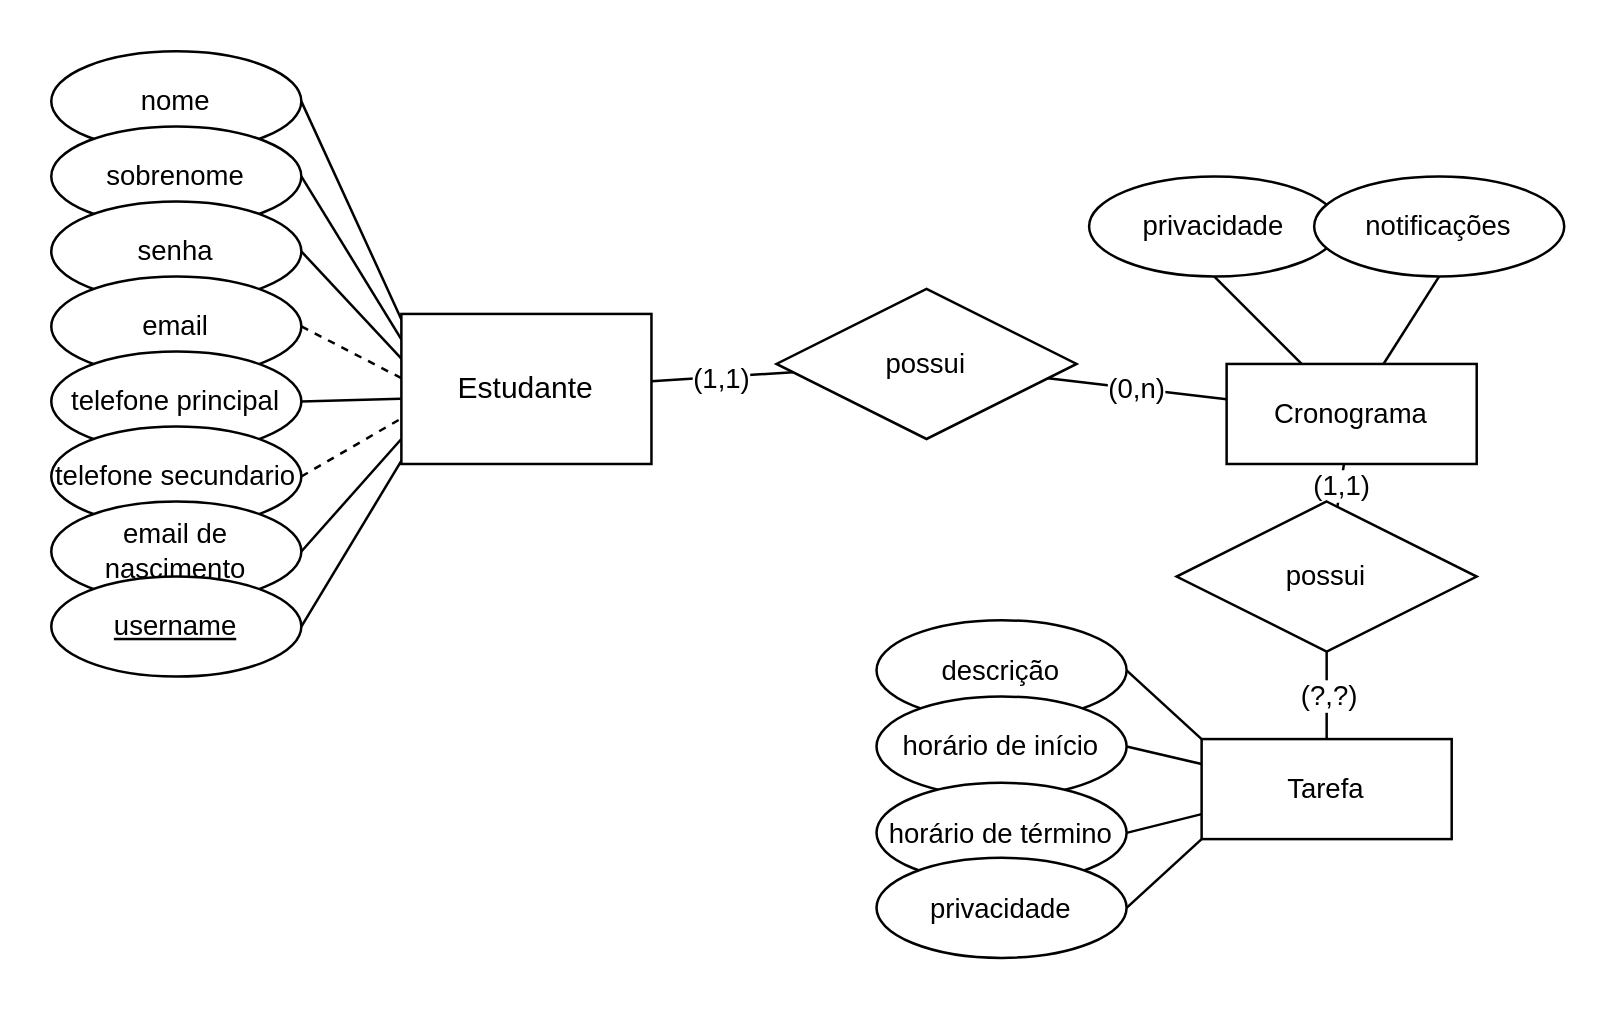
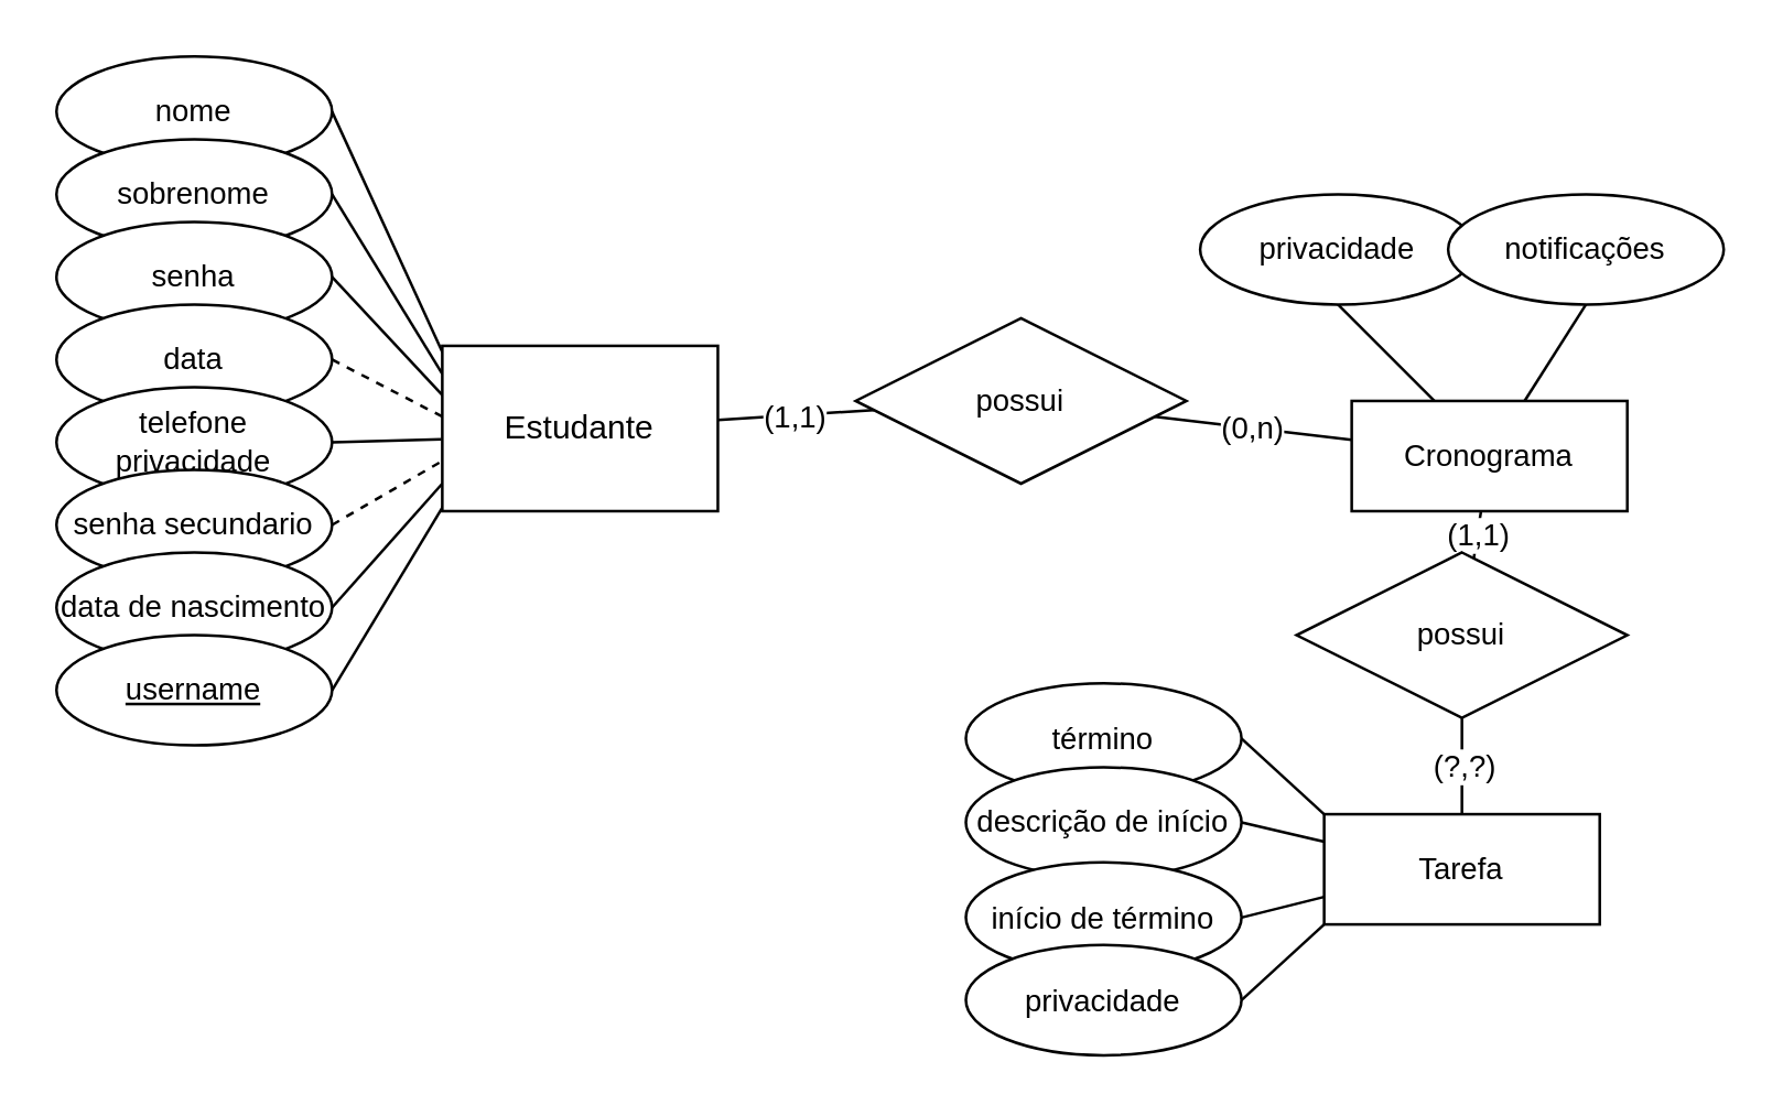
- <mxCell id="19" value="email" style="ellipse;whiteSpace=wrap;html=1;align=center;strokeColor=default;fontFamily=Helvetica;fontSize=11;fontColor=default;fillColor=default;" vertex="1" parent="1"><mxGeometry x="20" y="110" width="100" height="40" as="geometry" /></mxCell>
+ <mxCell id="19" value="data" style="ellipse;whiteSpace=wrap;html=1;align=center;strokeColor=default;fontFamily=Helvetica;fontSize=11;fontColor=default;fillColor=default;" vertex="1" parent="1"><mxGeometry x="20" y="110" width="100" height="40" as="geometry" /></mxCell>
- <mxCell id="21" value="telefone principal" style="ellipse;whiteSpace=wrap;html=1;align=center;strokeColor=default;fontFamily=Helvetica;fontSize=11;fontColor=default;fillColor=default;" vertex="1" parent="1"><mxGeometry x="20" y="140" width="100" height="40" as="geometry" /></mxCell>
+ <mxCell id="21" value="telefone privacidade" style="ellipse;whiteSpace=wrap;html=1;align=center;strokeColor=default;fontFamily=Helvetica;fontSize=11;fontColor=default;fillColor=default;" vertex="1" parent="1"><mxGeometry x="20" y="140" width="100" height="40" as="geometry" /></mxCell>
- <mxCell id="23" value="telefone secundario" style="ellipse;whiteSpace=wrap;html=1;align=center;strokeColor=default;fontFamily=Helvetica;fontSize=11;fontColor=default;fillColor=default;" vertex="1" parent="1"><mxGeometry x="20" y="170" width="100" height="40" as="geometry" /></mxCell>
+ <mxCell id="23" value="senha secundario" style="ellipse;whiteSpace=wrap;html=1;align=center;strokeColor=default;fontFamily=Helvetica;fontSize=11;fontColor=default;fillColor=default;" vertex="1" parent="1"><mxGeometry x="20" y="170" width="100" height="40" as="geometry" /></mxCell>
- <mxCell id="25" value="email de nascimento" style="ellipse;whiteSpace=wrap;html=1;align=center;strokeColor=default;fontFamily=Helvetica;fontSize=11;fontColor=default;fillColor=default;" vertex="1" parent="1"><mxGeometry x="20" y="200" width="100" height="40" as="geometry" /></mxCell>
+ <mxCell id="25" value="data de nascimento" style="ellipse;whiteSpace=wrap;html=1;align=center;strokeColor=default;fontFamily=Helvetica;fontSize=11;fontColor=default;fillColor=default;" vertex="1" parent="1"><mxGeometry x="20" y="200" width="100" height="40" as="geometry" /></mxCell>
- <mxCell id="35" value="descrição" style="ellipse;whiteSpace=wrap;html=1;align=center;strokeColor=default;fontFamily=Helvetica;fontSize=11;fontColor=default;fillColor=default;" vertex="1" parent="1"><mxGeometry x="350" y="247.5" width="100" height="40" as="geometry" /></mxCell>
+ <mxCell id="35" value="término" style="ellipse;whiteSpace=wrap;html=1;align=center;strokeColor=default;fontFamily=Helvetica;fontSize=11;fontColor=default;fillColor=default;" vertex="1" parent="1"><mxGeometry x="350" y="247.5" width="100" height="40" as="geometry" /></mxCell>
- <mxCell id="36" value="horário de início" style="ellipse;whiteSpace=wrap;html=1;align=center;strokeColor=default;fontFamily=Helvetica;fontSize=11;fontColor=default;fillColor=default;" vertex="1" parent="1"><mxGeometry x="350" y="278" width="100" height="40" as="geometry" /></mxCell>
+ <mxCell id="36" value="descrição de início" style="ellipse;whiteSpace=wrap;html=1;align=center;strokeColor=default;fontFamily=Helvetica;fontSize=11;fontColor=default;fillColor=default;" vertex="1" parent="1"><mxGeometry x="350" y="278" width="100" height="40" as="geometry" /></mxCell>
- <mxCell id="37" value="horário de término" style="ellipse;whiteSpace=wrap;html=1;align=center;strokeColor=default;fontFamily=Helvetica;fontSize=11;fontColor=default;fillColor=default;" vertex="1" parent="1"><mxGeometry x="350" y="312.5" width="100" height="40" as="geometry" /></mxCell>
+ <mxCell id="37" value="início de término" style="ellipse;whiteSpace=wrap;html=1;align=center;strokeColor=default;fontFamily=Helvetica;fontSize=11;fontColor=default;fillColor=default;" vertex="1" parent="1"><mxGeometry x="350" y="312.5" width="100" height="40" as="geometry" /></mxCell>
